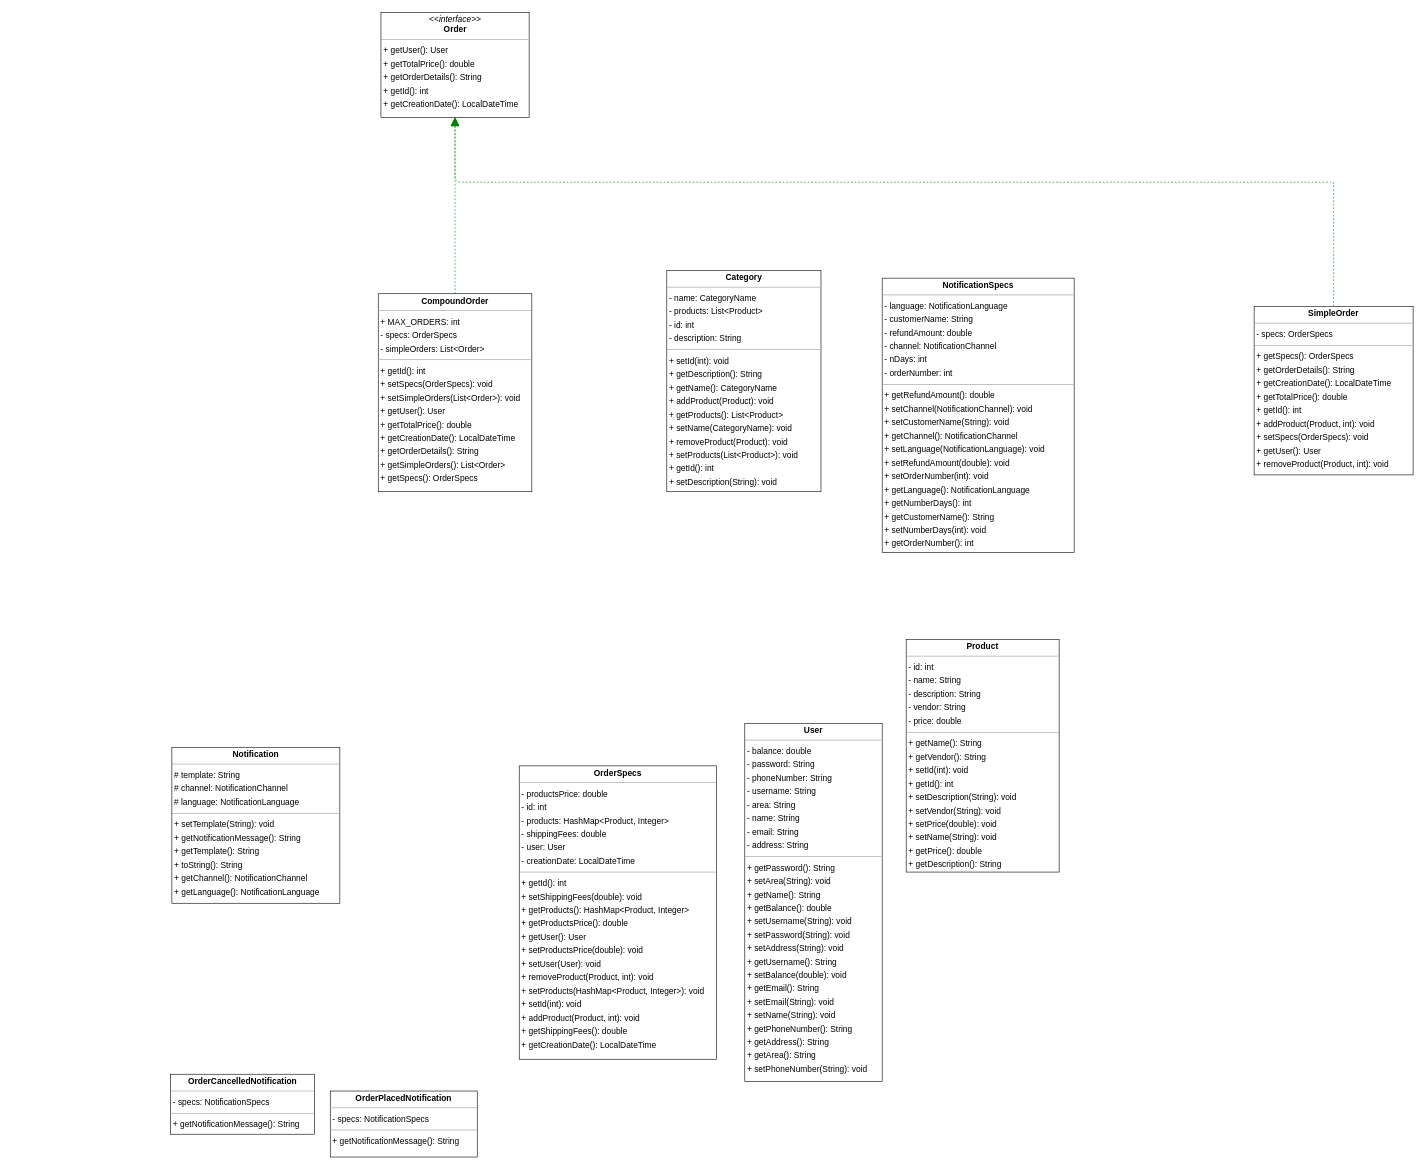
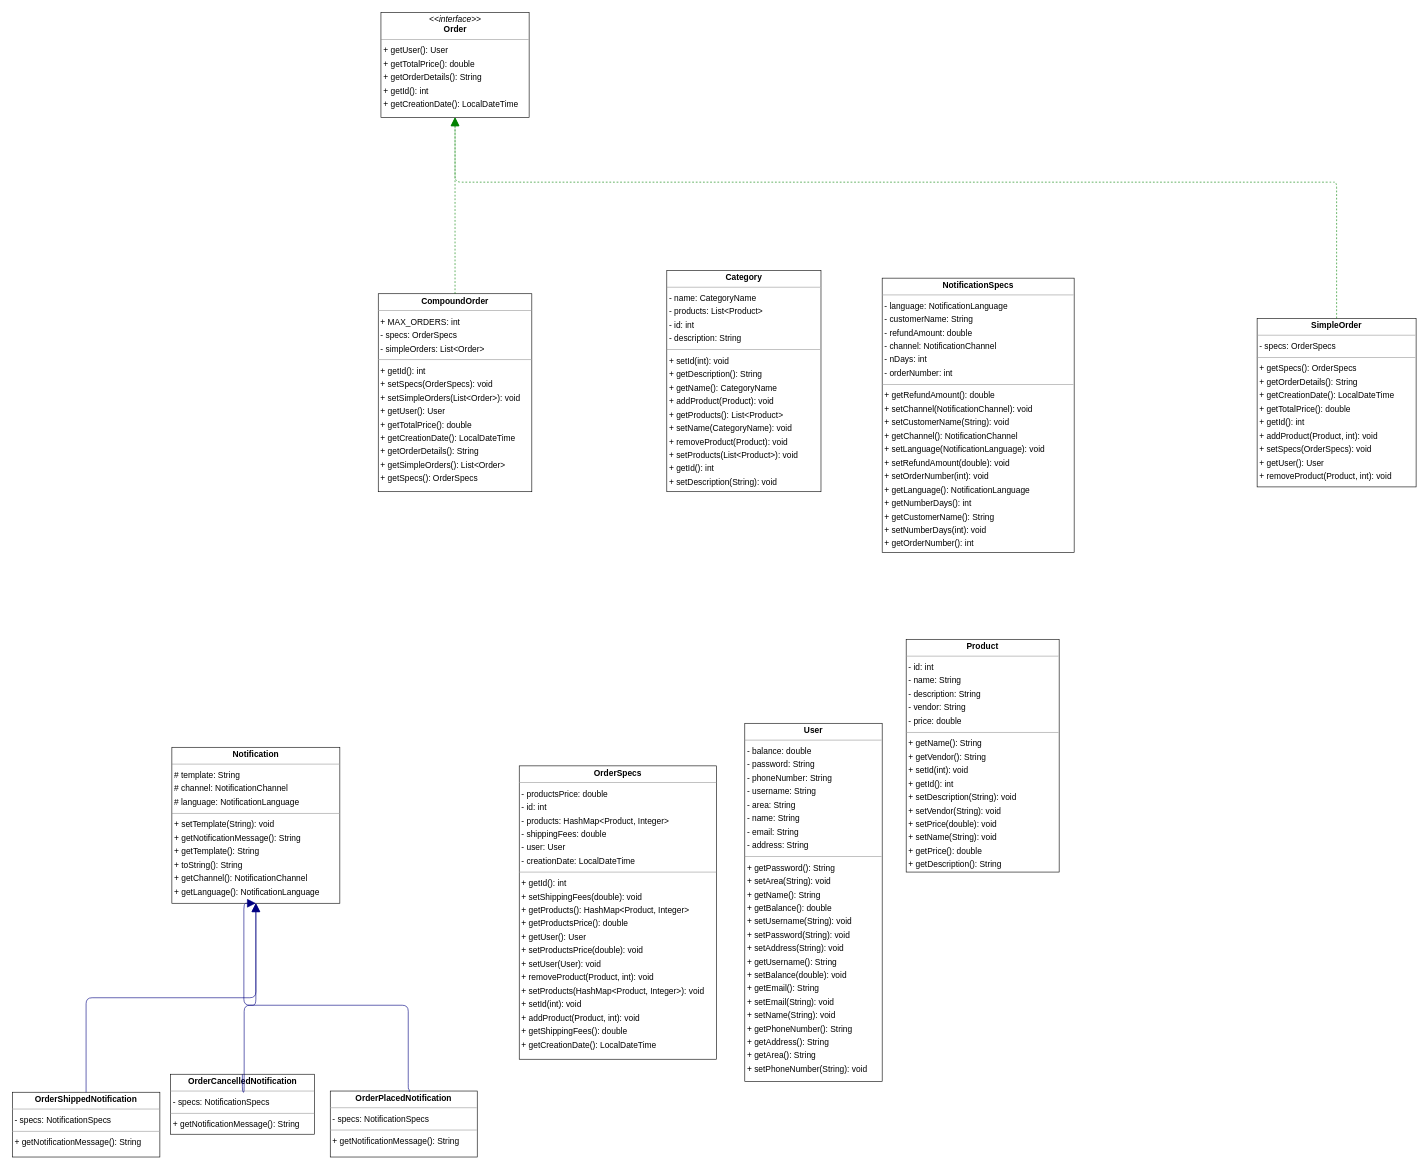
- <mxCell id="12" value="&lt;p style=&quot;margin:0px;margin-top:4px;text-align:center;&quot;&gt;&lt;b&gt;SimpleOrder&lt;/b&gt;&lt;/p&gt;&lt;hr size=&quot;1&quot;/&gt;&lt;p style=&quot;margin:0 0 0 4px;line-height:1.6;&quot;&gt;- specs: OrderSpecs&lt;/p&gt;&lt;hr size=&quot;1&quot;/&gt;&lt;p style=&quot;margin:0 0 0 4px;line-height:1.6;&quot;&gt;+ getSpecs(): OrderSpecs&lt;br/&gt;+ getOrderDetails(): String&lt;br/&gt;+ getCreationDate(): LocalDateTime&lt;br/&gt;+ getTotalPrice(): double&lt;br/&gt;+ getId(): int&lt;br/&gt;+ addProduct(Product, int): void&lt;br/&gt;+ setSpecs(OrderSpecs): void&lt;br/&gt;+ getUser(): User&lt;br/&gt;+ removeProduct(Product, int): void&lt;/p&gt;" style="verticalAlign=top;align=left;overflow=fill;fontSize=14;fontFamily=Helvetica;html=1;rounded=0;shadow=0;comic=0;labelBackgroundColor=none;strokeWidth=1;" parent="1" vertex="1"><mxGeometry x="2090" y="510" width="265" height="281" as="geometry" /></mxCell>
+ <mxCell id="12" value="&lt;p style=&quot;margin:0px;margin-top:4px;text-align:center;&quot;&gt;&lt;b&gt;SimpleOrder&lt;/b&gt;&lt;/p&gt;&lt;hr size=&quot;1&quot;/&gt;&lt;p style=&quot;margin:0 0 0 4px;line-height:1.6;&quot;&gt;- specs: OrderSpecs&lt;/p&gt;&lt;hr size=&quot;1&quot;/&gt;&lt;p style=&quot;margin:0 0 0 4px;line-height:1.6;&quot;&gt;+ getSpecs(): OrderSpecs&lt;br/&gt;+ getOrderDetails(): String&lt;br/&gt;+ getCreationDate(): LocalDateTime&lt;br/&gt;+ getTotalPrice(): double&lt;br/&gt;+ getId(): int&lt;br/&gt;+ addProduct(Product, int): void&lt;br/&gt;+ setSpecs(OrderSpecs): void&lt;br/&gt;+ getUser(): User&lt;br/&gt;+ removeProduct(Product, int): void&lt;/p&gt;" style="verticalAlign=top;align=left;overflow=fill;fontSize=14;fontFamily=Helvetica;html=1;rounded=0;shadow=0;comic=0;labelBackgroundColor=none;strokeWidth=1;" parent="1" vertex="1"><mxGeometry x="2095" y="530" width="265" height="281" as="geometry" /></mxCell>
+ <mxCell id="17" value="" style="html=1;rounded=1;edgeStyle=orthogonalEdgeStyle;dashed=0;startArrow=none;endArrow=block;endSize=12;strokeColor=#000082;exitX=0.500;exitY=0.000;exitDx=0;exitDy=0;entryX=0.500;entryY=1.000;entryDx=0;entryDy=0;" parent="1" source="9" target="4" edge="1"><mxGeometry width="50" height="50" relative="1" as="geometry"><Array as="points" /></mxGeometry></mxCell>
+ <mxCell id="15" value="" style="html=1;rounded=1;edgeStyle=orthogonalEdgeStyle;dashed=0;startArrow=none;endArrow=block;endSize=12;strokeColor=#000082;exitX=0.500;exitY=0.000;exitDx=0;exitDy=0;entryX=0.500;entryY=1.000;entryDx=0;entryDy=0;" parent="1" source="7" target="4" edge="1"><mxGeometry width="50" height="50" relative="1" as="geometry"><Array as="points"><mxPoint x="406.5" y="1820" /><mxPoint x="406.5" y="1675" /></Array></mxGeometry></mxCell>
+ <mxCell id="16" value="" style="html=1;rounded=1;edgeStyle=orthogonalEdgeStyle;dashed=0;startArrow=none;endArrow=block;endSize=12;strokeColor=#000082;exitX=0.538;exitY=0.011;exitDx=0;exitDy=0;entryX=0.500;entryY=1.000;entryDx=0;entryDy=0;exitPerimeter=0;" parent="1" source="8" target="4" edge="1"><mxGeometry width="50" height="50" relative="1" as="geometry"><Array as="points"><mxPoint x="682" y="1815" /><mxPoint x="680" y="1815" /><mxPoint x="680" y="1675" /><mxPoint x="406" y="1675" /></Array><mxPoint x="676" y="1815" as="sourcePoint" /></mxGeometry></mxCell>
+ <mxCell id="9" value="&lt;p style=&quot;margin:0px;margin-top:4px;text-align:center;&quot;&gt;&lt;b&gt;OrderShippedNotification&lt;/b&gt;&lt;/p&gt;&lt;hr size=&quot;1&quot;/&gt;&lt;p style=&quot;margin:0 0 0 4px;line-height:1.6;&quot;&gt;- specs: NotificationSpecs&lt;/p&gt;&lt;hr size=&quot;1&quot;/&gt;&lt;p style=&quot;margin:0 0 0 4px;line-height:1.6;&quot;&gt;+ getNotificationMessage(): String&lt;/p&gt;" style="verticalAlign=top;align=left;overflow=fill;fontSize=14;fontFamily=Helvetica;html=1;rounded=0;shadow=0;comic=0;labelBackgroundColor=none;strokeWidth=1;" parent="1" vertex="1"><mxGeometry x="20" y="1820" width="246" height="108" as="geometry" /></mxCell>
